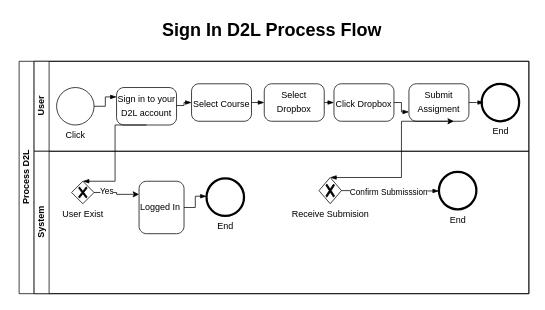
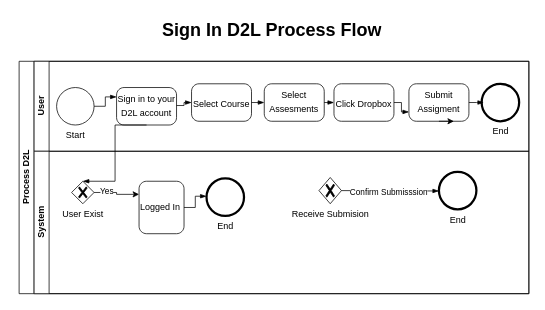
- <mxCell id="7" value="Select Dropbox&lt;span style=&quot;font-size: medium; text-align: start;&quot;&gt;&lt;/span&gt;" style="points=[[0.25,0,0],[0.5,0,0],[0.75,0,0],[1,0.25,0],[1,0.5,0],[1,0.75,0],[0.75,1,0],[0.5,1,0],[0.25,1,0],[0,0.75,0],[0,0.5,0],[0,0.25,0]];shape=mxgraph.bpmn.task;whiteSpace=wrap;rectStyle=rounded;size=10;html=1;container=1;expand=0;collapsible=0;taskMarker=abstract;" parent="5" vertex="1"><mxGeometry x="197" y="-5" width="80" height="50" as="geometry" /></mxCell>
+ <mxCell id="7" value="Select Assesments&lt;span style=&quot;font-size: medium; text-align: start;&quot;&gt;&lt;/span&gt;" style="points=[[0.25,0,0],[0.5,0,0],[0.75,0,0],[1,0.25,0],[1,0.5,0],[1,0.75,0],[0.75,1,0],[0.5,1,0],[0.25,1,0],[0,0.75,0],[0,0.5,0],[0,0.25,0]];shape=mxgraph.bpmn.task;whiteSpace=wrap;rectStyle=rounded;size=10;html=1;container=1;expand=0;collapsible=0;taskMarker=abstract;" parent="5" vertex="1"><mxGeometry x="197" y="-5" width="80" height="50" as="geometry" /></mxCell>
- <mxCell id="4" value="Click" style="points=[[0.145,0.145,0],[0.5,0,0],[0.855,0.145,0],[1,0.5,0],[0.855,0.855,0],[0.5,1,0],[0.145,0.855,0],[0,0.5,0]];shape=mxgraph.bpmn.event;html=1;verticalLabelPosition=bottom;labelBackgroundColor=#ffffff;verticalAlign=top;align=center;perimeter=ellipsePerimeter;outlineConnect=0;aspect=fixed;outline=standard;symbol=general;" parent="3" vertex="1"><mxGeometry x="30" y="35" width="50" height="50" as="geometry" /></mxCell>
+ <mxCell id="4" value="Start" style="points=[[0.145,0.145,0],[0.5,0,0],[0.855,0.145,0],[1,0.5,0],[0.855,0.855,0],[0.5,1,0],[0.145,0.855,0],[0,0.5,0]];shape=mxgraph.bpmn.event;html=1;verticalLabelPosition=bottom;labelBackgroundColor=#ffffff;verticalAlign=top;align=center;perimeter=ellipsePerimeter;outlineConnect=0;aspect=fixed;outline=standard;symbol=general;" parent="3" vertex="1"><mxGeometry x="30" y="35" width="50" height="50" as="geometry" /></mxCell>
- <mxCell id="16" value="" style="edgeStyle=elbowEdgeStyle;fontSize=12;html=1;endArrow=blockThin;endFill=1;rounded=0;exitX=0.5;exitY=1;exitDx=0;exitDy=0;exitPerimeter=0;entryX=0.5;entryY=0;entryDx=0;entryDy=0;entryPerimeter=0;" parent="3" source="11" target="24" edge="1"><mxGeometry width="160" relative="1" as="geometry"><mxPoint x="320" y="100" as="sourcePoint" /><mxPoint x="480" y="100" as="targetPoint" /><Array as="points"><mxPoint x="490" y="130" /></Array></mxGeometry></mxCell>
